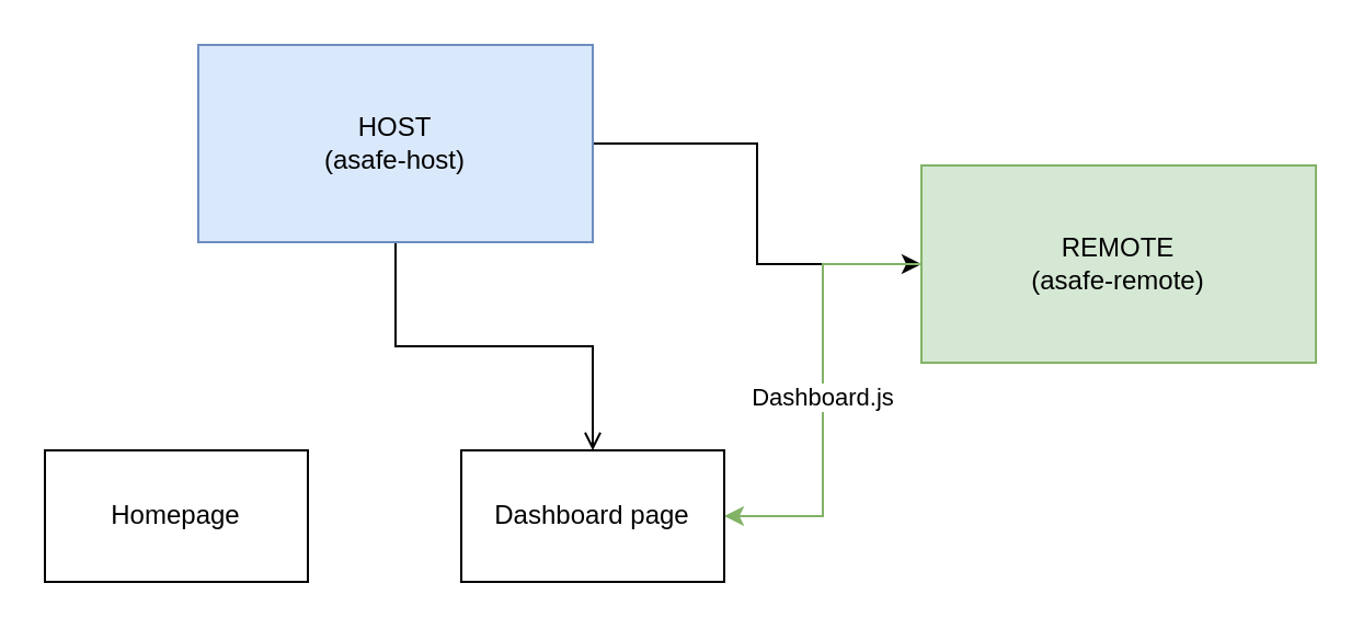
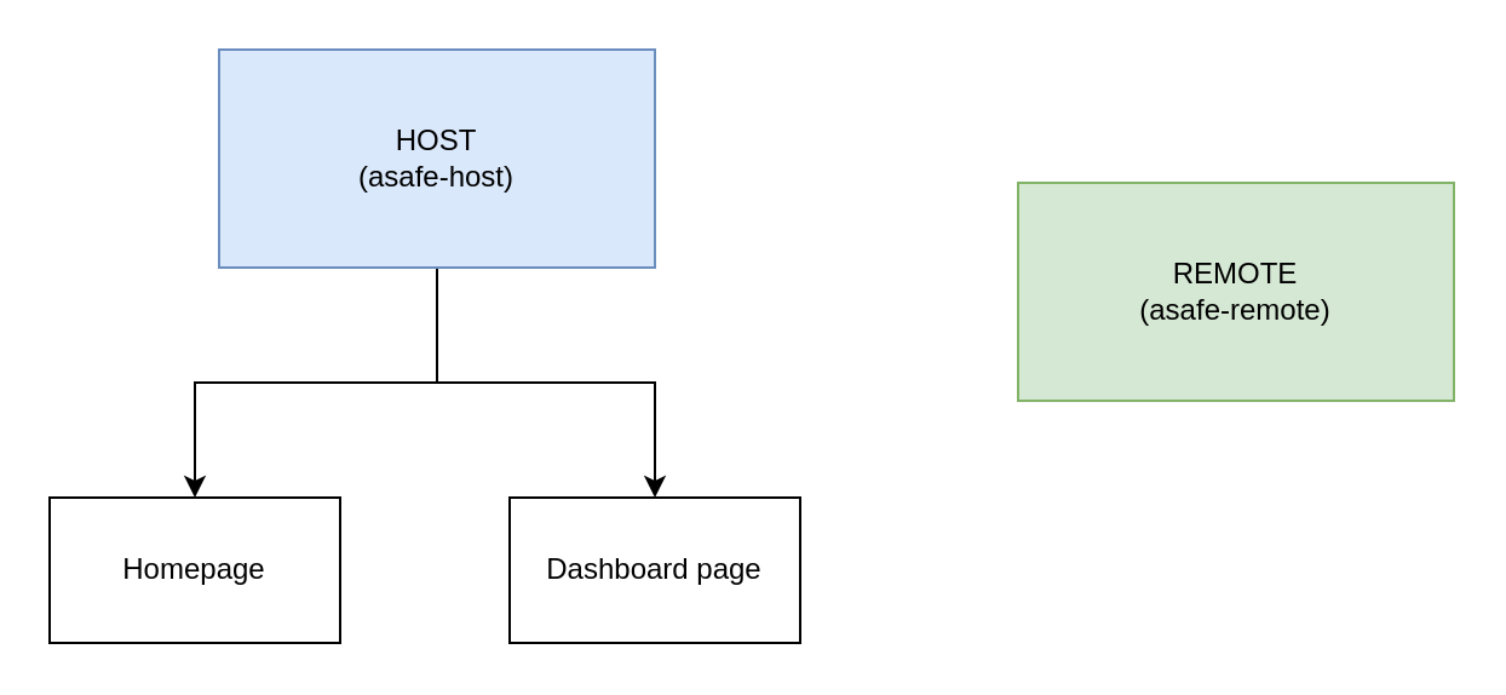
- <mxCell id="2" value="" style="edgeStyle=orthogonalEdgeStyle;rounded=0;orthogonalLoop=1;jettySize=auto;html=1;" edge="1" parent="1" source="4" target="7"><mxGeometry relative="1" as="geometry" /></mxCell>
+ <mxCell id="2" value="" style="edgeStyle=orthogonalEdgeStyle;rounded=0;orthogonalLoop=1;jettySize=auto;html=1;" edge="1" parent="1" source="4" target="8"><mxGeometry relative="1" as="geometry" /></mxCell>
- <mxCell id="5" style="edgeStyle=orthogonalEdgeStyle;rounded=0;orthogonalLoop=1;jettySize=auto;html=1;entryX=1;entryY=0.5;entryDx=0;entryDy=0;fillColor=#d5e8d4;strokeColor=#82b366;" edge="1" parent="1" source="7" target="9"><mxGeometry relative="1" as="geometry" /></mxCell>
- <mxCell id="6" value="Dashboard.js" style="edgeLabel;html=1;align=center;verticalAlign=middle;resizable=0;points=[];" vertex="1" connectable="0" parent="5"><mxGeometry x="0.027" y="-1" relative="1" as="geometry"><mxPoint as="offset" /></mxGeometry></mxCell>
- <mxCell id="3" style="edgeStyle=orthogonalEdgeStyle;rounded=0;orthogonalLoop=1;jettySize=auto;html=1;entryX=0.5;entryY=0;entryDx=0;entryDy=0;endArrow=open;" edge="1" parent="1" source="4" target="9"><mxGeometry relative="1" as="geometry" /></mxCell>
+ <mxCell id="3" style="edgeStyle=orthogonalEdgeStyle;rounded=0;orthogonalLoop=1;jettySize=auto;html=1;entryX=0.5;entryY=0;entryDx=0;entryDy=0;" edge="1" parent="1" source="4" target="9"><mxGeometry relative="1" as="geometry" /></mxCell>
